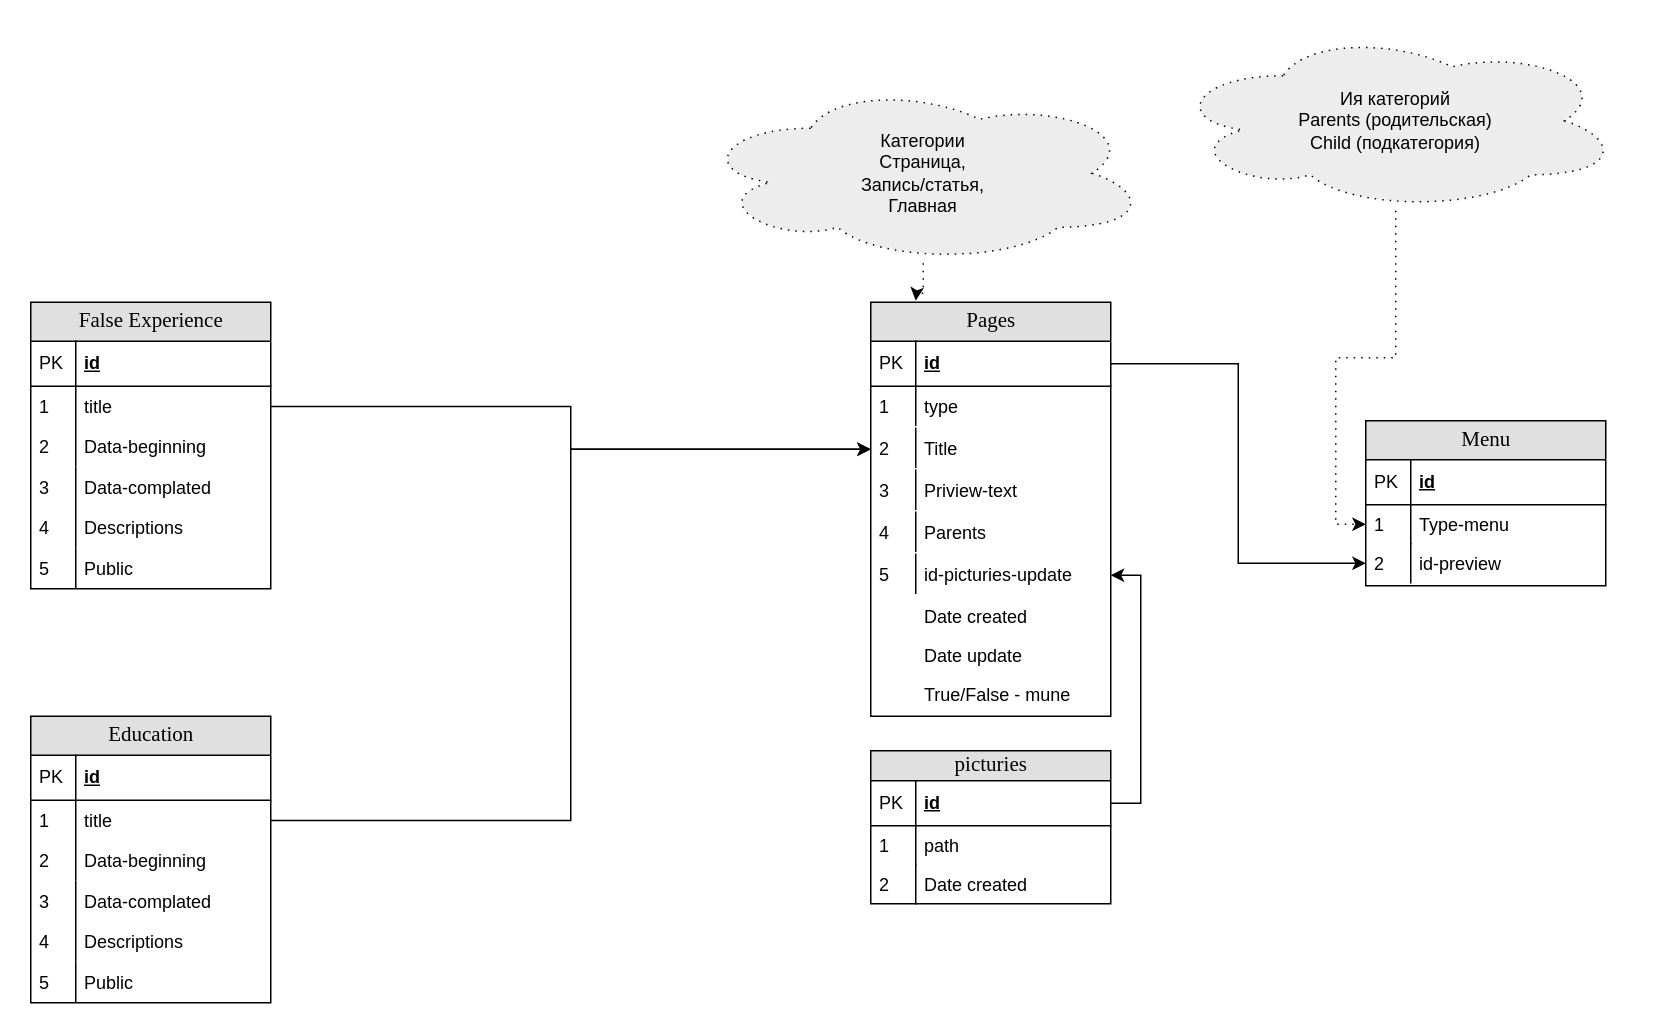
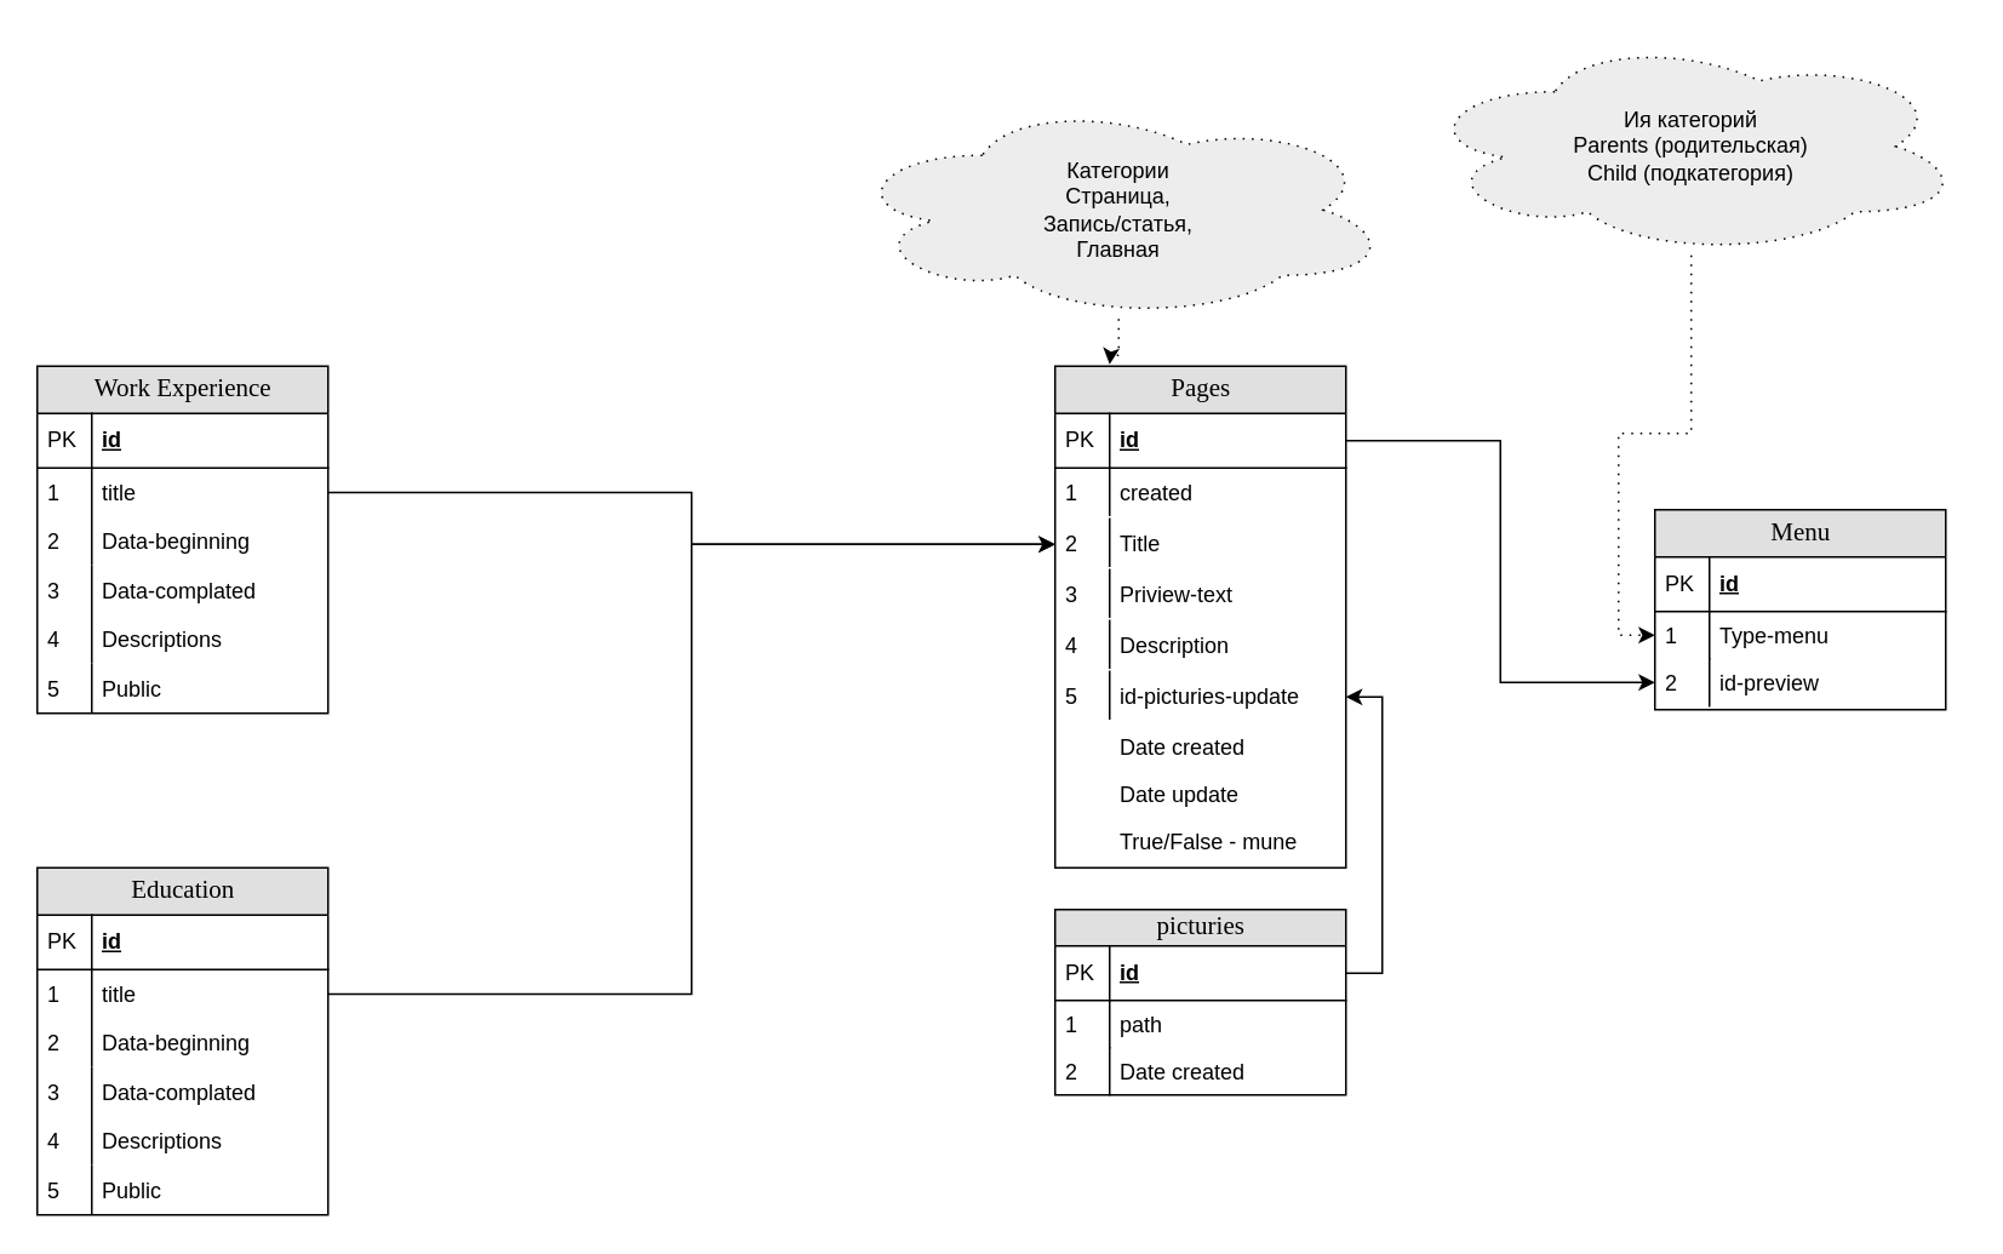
- <mxCell id="29" value="False Experience" style="swimlane;html=1;fontStyle=0;childLayout=stackLayout;horizontal=1;startSize=26;fillColor=#e0e0e0;horizontalStack=0;resizeParent=1;resizeLast=0;collapsible=1;marginBottom=0;swimlaneFillColor=#ffffff;align=center;rounded=0;shadow=0;comic=0;labelBackgroundColor=none;strokeWidth=1;fontFamily=Verdana;fontSize=14" parent="1" vertex="1"><mxGeometry x="20" y="201" width="160" height="191" as="geometry" /></mxCell>
+ <mxCell id="29" value="Work Experience" style="swimlane;html=1;fontStyle=0;childLayout=stackLayout;horizontal=1;startSize=26;fillColor=#e0e0e0;horizontalStack=0;resizeParent=1;resizeLast=0;collapsible=1;marginBottom=0;swimlaneFillColor=#ffffff;align=center;rounded=0;shadow=0;comic=0;labelBackgroundColor=none;strokeWidth=1;fontFamily=Verdana;fontSize=14" parent="1" vertex="1"><mxGeometry x="20" y="201" width="160" height="191" as="geometry" /></mxCell>
- <mxCell id="7" value="type" style="shape=partialRectangle;top=0;left=0;right=0;bottom=0;html=1;align=left;verticalAlign=top;fillColor=none;spacingLeft=34;spacingRight=4;whiteSpace=wrap;overflow=hidden;rotatable=0;points=[[0,0.5],[1,0.5]];portConstraint=eastwest;dropTarget=0;" parent="4" vertex="1"><mxGeometry y="56" width="160" height="28" as="geometry" /></mxCell>
+ <mxCell id="7" value="created" style="shape=partialRectangle;top=0;left=0;right=0;bottom=0;html=1;align=left;verticalAlign=top;fillColor=none;spacingLeft=34;spacingRight=4;whiteSpace=wrap;overflow=hidden;rotatable=0;points=[[0,0.5],[1,0.5]];portConstraint=eastwest;dropTarget=0;" parent="4" vertex="1"><mxGeometry y="56" width="160" height="28" as="geometry" /></mxCell>
- <mxCell id="13" value="Parents" style="shape=partialRectangle;top=0;left=0;right=0;bottom=0;html=1;align=left;verticalAlign=top;fillColor=none;spacingLeft=34;spacingRight=4;whiteSpace=wrap;overflow=hidden;rotatable=0;points=[[0,0.5],[1,0.5]];portConstraint=eastwest;dropTarget=0;" parent="4" vertex="1"><mxGeometry y="140" width="160" height="28" as="geometry" /></mxCell>
+ <mxCell id="13" value="Description" style="shape=partialRectangle;top=0;left=0;right=0;bottom=0;html=1;align=left;verticalAlign=top;fillColor=none;spacingLeft=34;spacingRight=4;whiteSpace=wrap;overflow=hidden;rotatable=0;points=[[0,0.5],[1,0.5]];portConstraint=eastwest;dropTarget=0;" parent="4" vertex="1"><mxGeometry y="140" width="160" height="28" as="geometry" /></mxCell>
